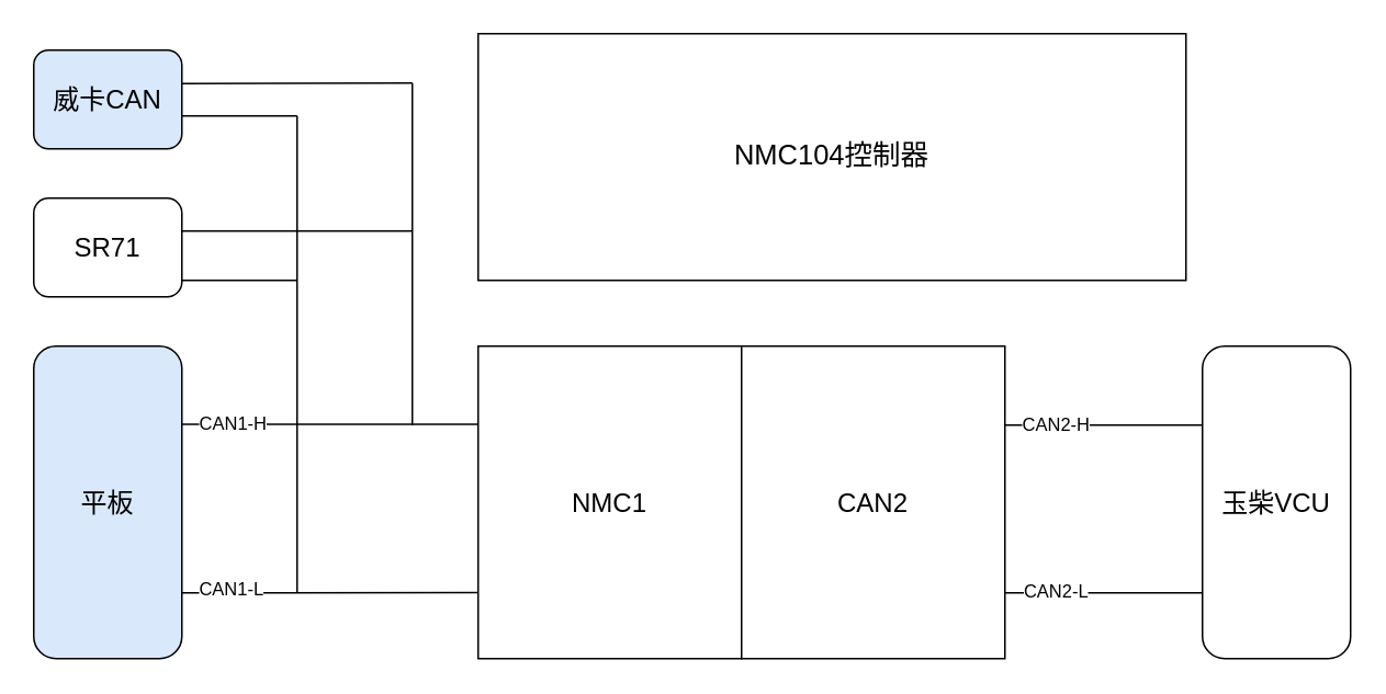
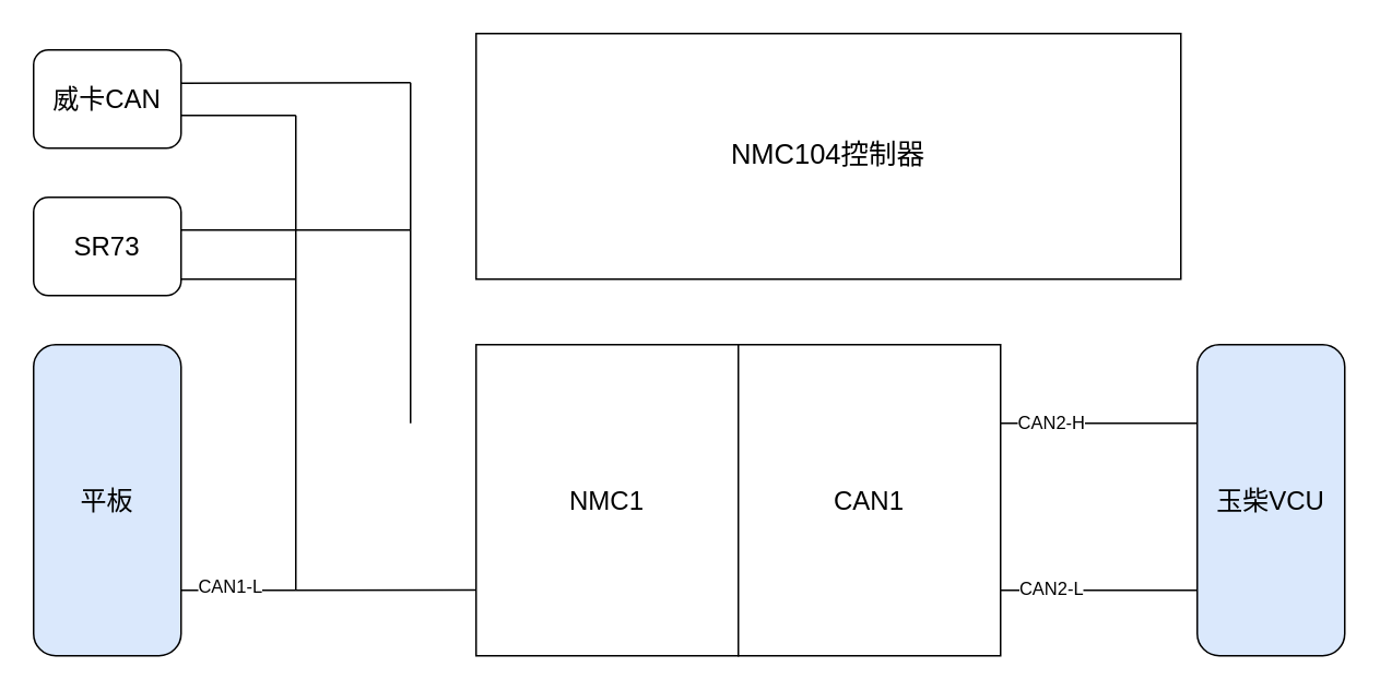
- <mxCell id="13" value="&lt;font style=&quot;font-size: 16px;&quot;&gt;威卡CAN&lt;/font&gt;" style="rounded=1;whiteSpace=wrap;html=1;fillColor=#dae8fc;" vertex="1" parent="1"><mxGeometry x="20" y="30" width="90" height="60" as="geometry" /></mxCell>
+ <mxCell id="13" value="&lt;font style=&quot;font-size: 16px;&quot;&gt;威卡CAN&lt;/font&gt;" style="rounded=1;whiteSpace=wrap;html=1;" vertex="1" parent="1"><mxGeometry x="20" y="30" width="90" height="60" as="geometry" /></mxCell>
- <mxCell id="12" value="&lt;font style=&quot;font-size: 16px;&quot;&gt;SR71&lt;/font&gt;" style="rounded=1;whiteSpace=wrap;html=1;" vertex="1" parent="1"><mxGeometry x="20" y="120" width="90" height="60" as="geometry" /></mxCell>
+ <mxCell id="12" value="&lt;font style=&quot;font-size: 16px;&quot;&gt;SR73&lt;/font&gt;" style="rounded=1;whiteSpace=wrap;html=1;" vertex="1" parent="1"><mxGeometry x="20" y="120" width="90" height="60" as="geometry" /></mxCell>
- <mxCell id="6" value="" style="endArrow=none;html=1;rounded=0;entryX=1;entryY=0.25;entryDx=0;entryDy=0;exitX=0;exitY=0.25;exitDx=0;exitDy=0;" edge="1" parent="1" source="3" target="5"><mxGeometry width="50" height="50" relative="1" as="geometry"><mxPoint x="390" y="370" as="sourcePoint" /><mxPoint x="440" y="320" as="targetPoint" /></mxGeometry></mxCell>
- <mxCell id="7" value="CAN1-H" style="edgeLabel;html=1;align=center;verticalAlign=middle;resizable=0;points=[];" vertex="1" connectable="0" parent="6"><mxGeometry x="0.222" y="-1" relative="1" as="geometry"><mxPoint x="-40" as="offset" /></mxGeometry></mxCell>
- <mxCell id="4" value="&lt;font style=&quot;font-size: 16px;&quot;&gt;CAN2&lt;/font&gt;" style="rounded=0;whiteSpace=wrap;html=1;" vertex="1" parent="1"><mxGeometry x="450" y="210" width="160" height="190" as="geometry" /></mxCell>
+ <mxCell id="4" value="&lt;font style=&quot;font-size: 16px;&quot;&gt;CAN1&lt;/font&gt;" style="rounded=0;whiteSpace=wrap;html=1;" vertex="1" parent="1"><mxGeometry x="450" y="210" width="160" height="190" as="geometry" /></mxCell>
- <mxCell id="22" value="&lt;font style=&quot;font-size: 16px;&quot;&gt;玉柴VCU&lt;/font&gt;" style="rounded=1;whiteSpace=wrap;html=1;" vertex="1" parent="1"><mxGeometry x="730" y="210" width="90" height="190" as="geometry" /></mxCell>
+ <mxCell id="22" value="&lt;font style=&quot;font-size: 16px;&quot;&gt;玉柴VCU&lt;/font&gt;" style="rounded=1;whiteSpace=wrap;html=1;fillColor=#dae8fc;" vertex="1" parent="1"><mxGeometry x="730" y="210" width="90" height="190" as="geometry" /></mxCell>
